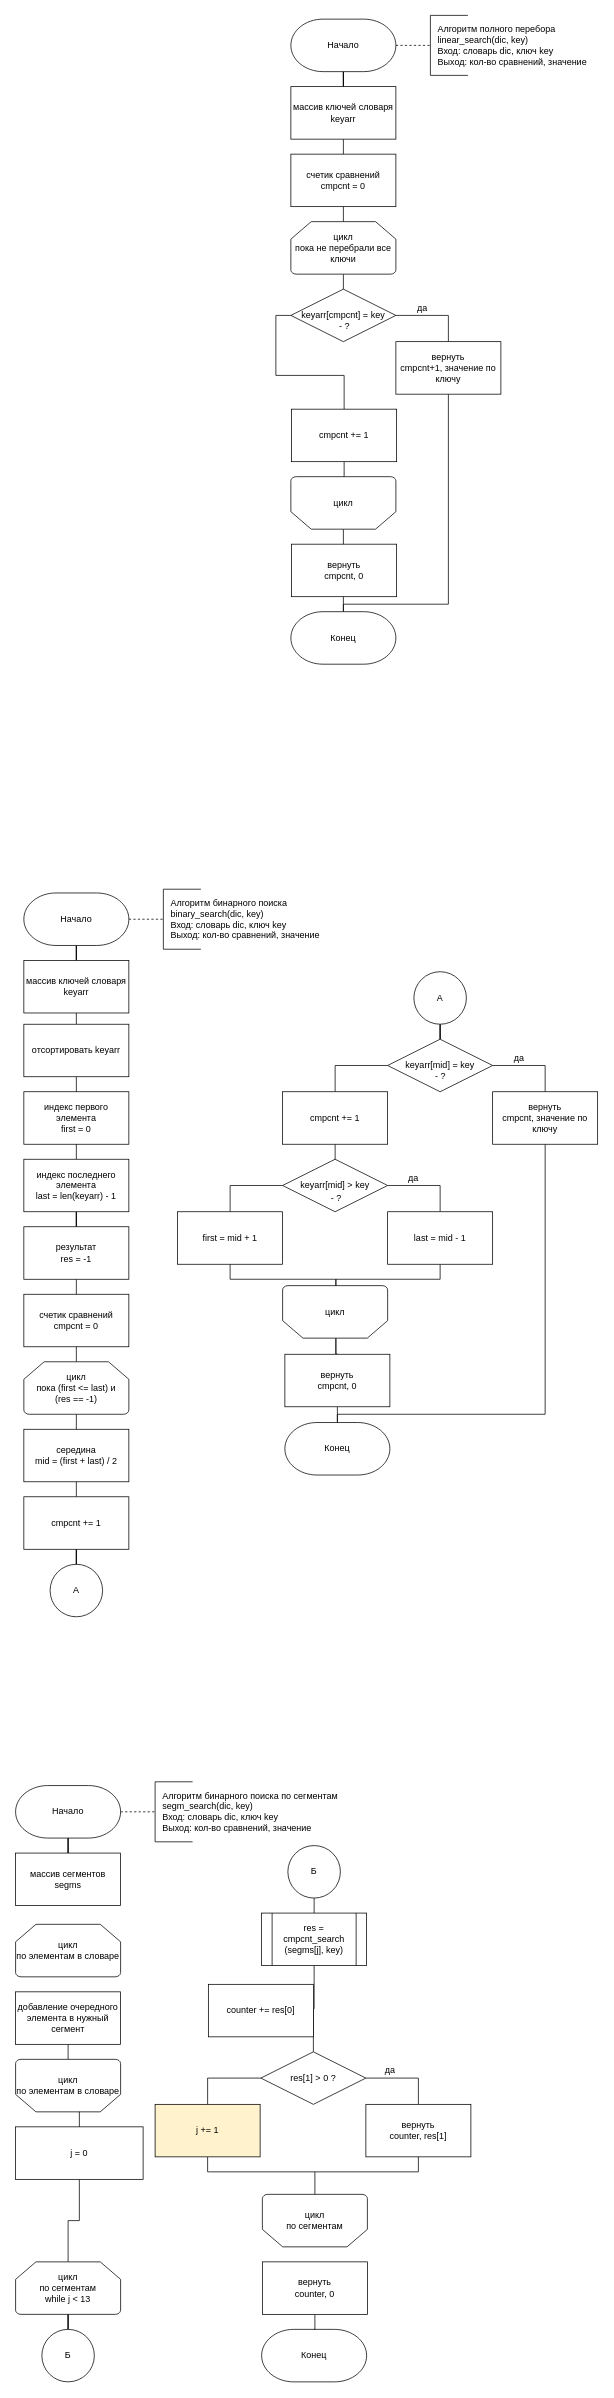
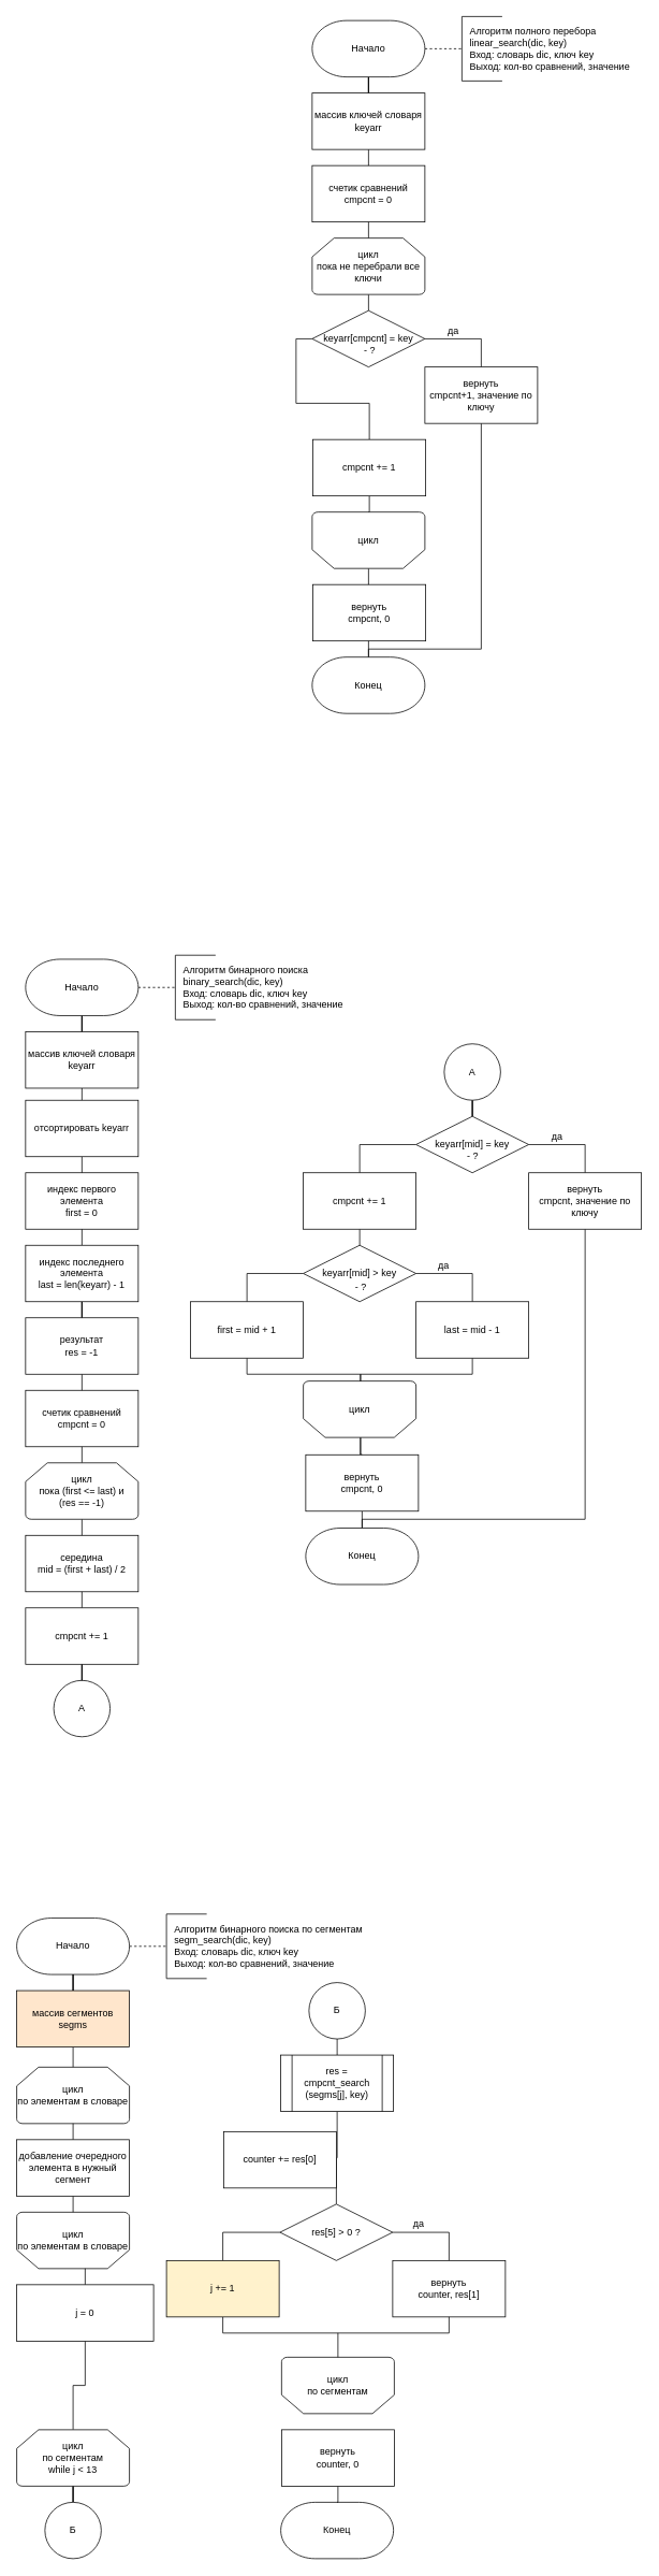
- <mxCell id="76" value="массив сегментов&lt;br&gt;segms" style="rounded=0;whiteSpace=wrap;html=1;strokeWidth=1;" vertex="1" parent="1"><mxGeometry x="20" y="2470" width="140" height="70" as="geometry" /></mxCell>
+ <mxCell id="76" value="массив сегментов&lt;br&gt;segms" style="rounded=0;whiteSpace=wrap;html=1;strokeWidth=1;fillColor=#ffe6cc;" vertex="1" parent="1"><mxGeometry x="20" y="2470" width="140" height="70" as="geometry" /></mxCell>
+ <mxCell id="75" value="" style="edgeStyle=orthogonalEdgeStyle;rounded=0;orthogonalLoop=1;jettySize=auto;html=1;endArrow=none;endFill=0;" edge="1" parent="1" source="76" target="79"><mxGeometry relative="1" as="geometry" /></mxCell>
- <mxCell id="92" value="res[1] &amp;gt; 0 ?" style="strokeWidth=1;html=1;shape=mxgraph.flowchart.decision;whiteSpace=wrap;" vertex="1" parent="1"><mxGeometry x="347" y="2735" width="140" height="70" as="geometry" /></mxCell>
+ <mxCell id="92" value="res[5] &amp;gt; 0 ?" style="strokeWidth=1;html=1;shape=mxgraph.flowchart.decision;whiteSpace=wrap;" vertex="1" parent="1"><mxGeometry x="347" y="2735" width="140" height="70" as="geometry" /></mxCell>
